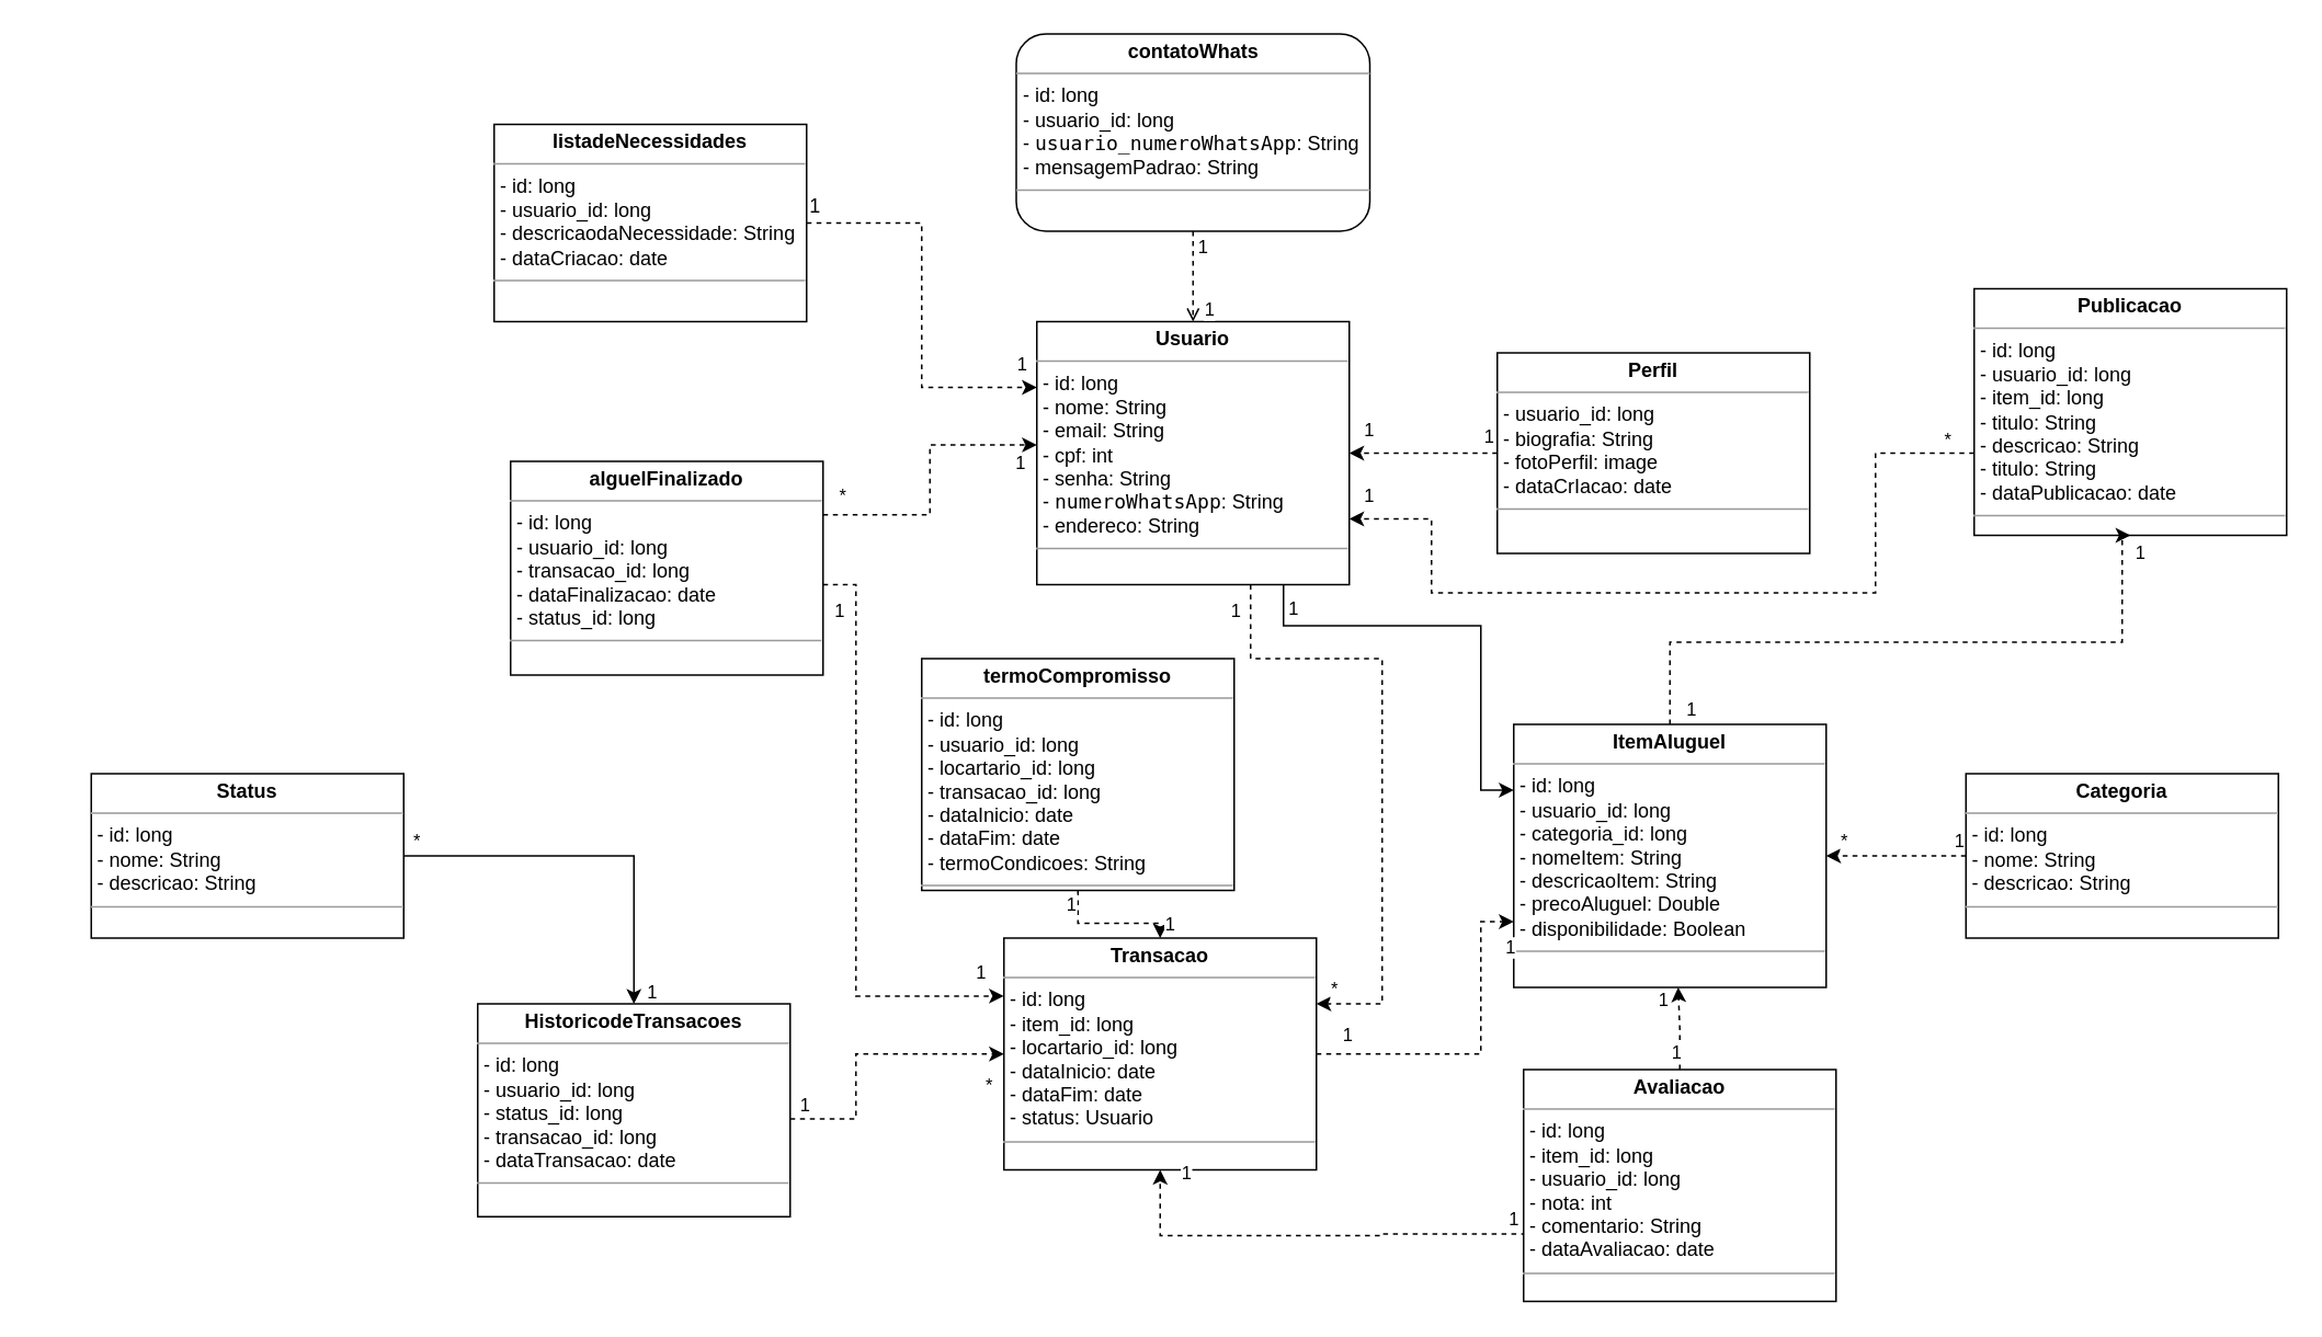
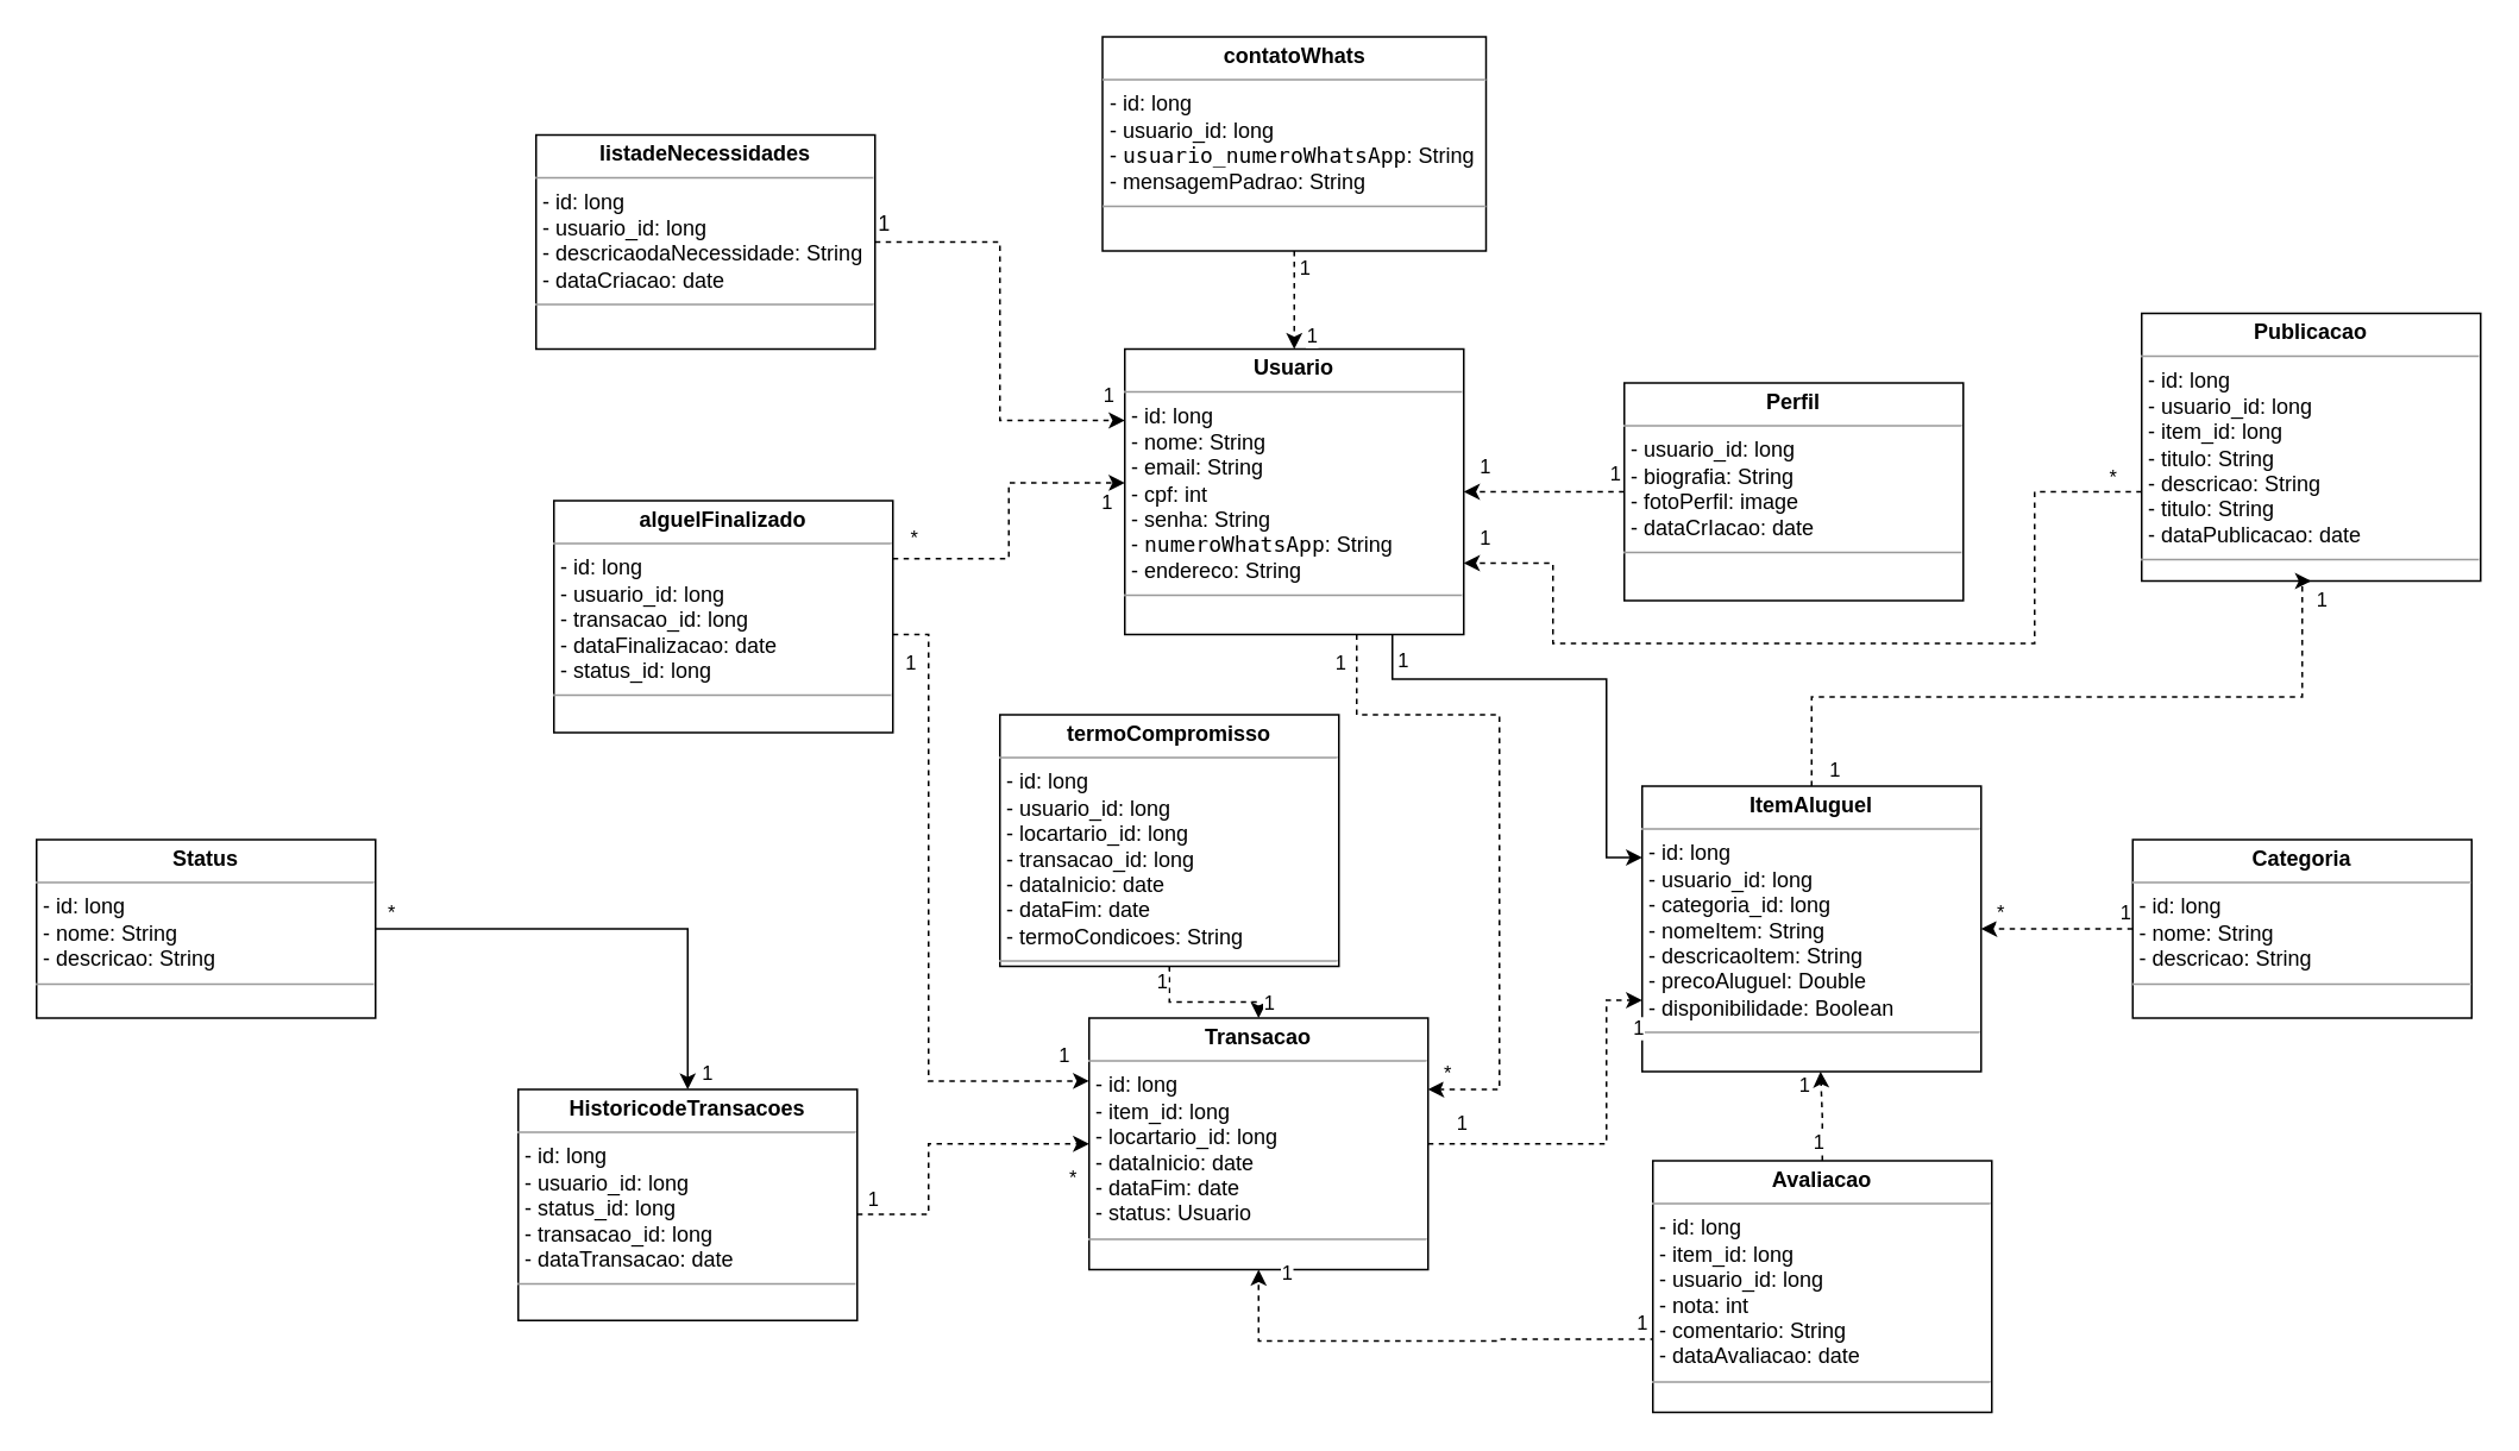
- <mxCell id="57" value="&lt;p style=&quot;margin:0px;margin-top:4px;text-align:center;&quot;&gt;&lt;b&gt;contatoWhats&lt;/b&gt;&lt;/p&gt;&lt;hr size=&quot;1&quot;&gt;&lt;p style=&quot;margin:0px;margin-left:4px;&quot;&gt;- id: long&lt;/p&gt;&lt;p style=&quot;margin:0px;margin-left:4px;&quot;&gt;- usuario_id: long&lt;/p&gt;&lt;p style=&quot;margin:0px;margin-left:4px;&quot;&gt;- &lt;code&gt;usuario_numeroWhatsApp&lt;/code&gt;: String&lt;/p&gt;&lt;p style=&quot;margin:0px;margin-left:4px;&quot;&gt;- mensagemPadrao: String&lt;/p&gt;&lt;hr size=&quot;1&quot;&gt;" style="verticalAlign=top;align=left;overflow=fill;fontSize=12;fontFamily=Helvetica;html=1;shadow=0;comic=0;labelBackgroundColor=none;strokeWidth=1;rounded=1;" vertex="1" parent="1"><mxGeometry x="617.5" y="20" width="215" height="120" as="geometry" /></mxCell>
+ <mxCell id="57" value="&lt;p style=&quot;margin:0px;margin-top:4px;text-align:center;&quot;&gt;&lt;b&gt;contatoWhats&lt;/b&gt;&lt;/p&gt;&lt;hr size=&quot;1&quot;&gt;&lt;p style=&quot;margin:0px;margin-left:4px;&quot;&gt;- id: long&lt;/p&gt;&lt;p style=&quot;margin:0px;margin-left:4px;&quot;&gt;- usuario_id: long&lt;/p&gt;&lt;p style=&quot;margin:0px;margin-left:4px;&quot;&gt;- &lt;code&gt;usuario_numeroWhatsApp&lt;/code&gt;: String&lt;/p&gt;&lt;p style=&quot;margin:0px;margin-left:4px;&quot;&gt;- mensagemPadrao: String&lt;/p&gt;&lt;hr size=&quot;1&quot;&gt;" style="verticalAlign=top;align=left;overflow=fill;fontSize=12;fontFamily=Helvetica;html=1;rounded=0;shadow=0;comic=0;labelBackgroundColor=none;strokeWidth=1;" vertex="1" parent="1"><mxGeometry x="617.5" y="20" width="215" height="120" as="geometry" /></mxCell>
- <mxCell id="54" style="edgeStyle=orthogonalEdgeStyle;rounded=0;orthogonalLoop=1;jettySize=auto;html=1;dashed=1;endArrow=open;" edge="1" parent="1" source="57" target="7"><mxGeometry relative="1" as="geometry" /></mxCell>
+ <mxCell id="54" style="edgeStyle=orthogonalEdgeStyle;rounded=0;orthogonalLoop=1;jettySize=auto;html=1;dashed=1;" edge="1" parent="1" source="57" target="7"><mxGeometry relative="1" as="geometry" /></mxCell>
- <mxCell id="39" value="&lt;p style=&quot;margin:0px;margin-top:4px;text-align:center;&quot;&gt;&lt;b&gt;Status&lt;/b&gt;&lt;/p&gt;&lt;hr size=&quot;1&quot;&gt;&lt;p style=&quot;margin:0px;margin-left:4px;&quot;&gt;- id: long&lt;/p&gt;&lt;p style=&quot;margin:0px;margin-left:4px;&quot;&gt;- nome: String&lt;/p&gt;&lt;p style=&quot;margin:0px;margin-left:4px;&quot;&gt;- descricao: String&lt;br&gt;&lt;/p&gt;&lt;hr size=&quot;1&quot;&gt;&lt;p style=&quot;margin:0px;margin-left:4px;&quot;&gt;&lt;br&gt;&lt;/p&gt;" style="verticalAlign=top;align=left;overflow=fill;fontSize=12;fontFamily=Helvetica;html=1;rounded=0;shadow=0;comic=0;labelBackgroundColor=none;strokeWidth=1" vertex="1" parent="1"><mxGeometry x="55" y="470" width="190" height="100" as="geometry" /></mxCell>
+ <mxCell id="39" value="&lt;p style=&quot;margin:0px;margin-top:4px;text-align:center;&quot;&gt;&lt;b&gt;Status&lt;/b&gt;&lt;/p&gt;&lt;hr size=&quot;1&quot;&gt;&lt;p style=&quot;margin:0px;margin-left:4px;&quot;&gt;- id: long&lt;/p&gt;&lt;p style=&quot;margin:0px;margin-left:4px;&quot;&gt;- nome: String&lt;/p&gt;&lt;p style=&quot;margin:0px;margin-left:4px;&quot;&gt;- descricao: String&lt;br&gt;&lt;/p&gt;&lt;hr size=&quot;1&quot;&gt;&lt;p style=&quot;margin:0px;margin-left:4px;&quot;&gt;&lt;br&gt;&lt;/p&gt;" style="verticalAlign=top;align=left;overflow=fill;fontSize=12;fontFamily=Helvetica;html=1;rounded=0;shadow=0;comic=0;labelBackgroundColor=none;strokeWidth=1" vertex="1" parent="1"><mxGeometry x="20" y="470" width="190" height="100" as="geometry" /></mxCell>
